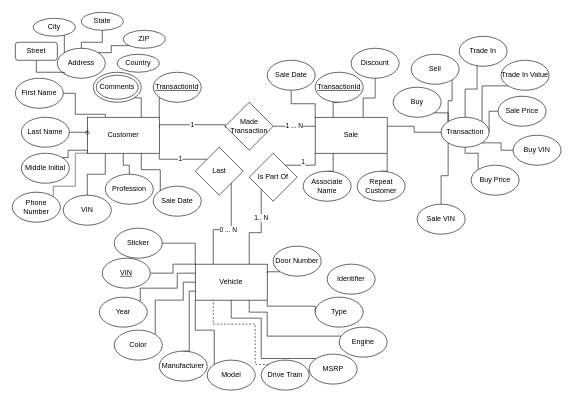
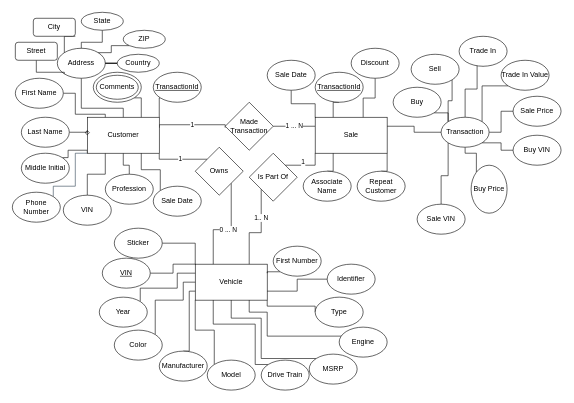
- <mxCell id="16" value="City" style="ellipse;whiteSpace=wrap;html=1;" parent="1" vertex="1"><mxGeometry x="55" y="30" width="70" height="30" as="geometry" /></mxCell>
+ <mxCell id="16" value="City" style="whiteSpace=wrap;html=1;rounded=1;" parent="1" vertex="1"><mxGeometry x="55" y="30" width="70" height="30" as="geometry" /></mxCell>
+ <mxCell id="21" style="edgeStyle=orthogonalEdgeStyle;rounded=0;orthogonalLoop=1;jettySize=auto;html=1;exitX=0;exitY=0.5;exitDx=0;exitDy=0;endArrow=none;endFill=0;" parent="1" source="22" target="10" edge="1"><mxGeometry relative="1" as="geometry" /></mxCell>
+ <mxCell id="9" style="edgeStyle=orthogonalEdgeStyle;rounded=0;orthogonalLoop=1;jettySize=auto;html=1;exitX=0.5;exitY=1;exitDx=0;exitDy=0;endArrow=none;endFill=0;" parent="1" source="10" target="8" edge="1"><mxGeometry relative="1" as="geometry"><Array as="points"><mxPoint x="135" y="180" /><mxPoint x="205" y="180" /></Array></mxGeometry></mxCell>
- <mxCell id="42" value="Sale Price" style="ellipse;whiteSpace=wrap;html=1;" parent="1" vertex="1"><mxGeometry x="830" y="160" width="80" height="50" as="geometry" /></mxCell>
+ <mxCell id="42" value="Sale Price" style="ellipse;whiteSpace=wrap;html=1;" parent="1" vertex="1"><mxGeometry x="855" y="160" width="80" height="50" as="geometry" /></mxCell>
- <mxCell id="70" value="Last" style="rhombus;whiteSpace=wrap;html=1;" parent="1" vertex="1"><mxGeometry x="325" y="245" width="80" height="80" as="geometry" /></mxCell>
+ <mxCell id="70" value="Owns" style="rhombus;whiteSpace=wrap;html=1;" parent="1" vertex="1"><mxGeometry x="325" y="245" width="80" height="80" as="geometry" /></mxCell>
- <mxCell id="92" value="Buy Price" style="ellipse;whiteSpace=wrap;html=1;" parent="1" vertex="1"><mxGeometry x="785" y="275" width="80" height="50" as="geometry" /></mxCell>
+ <mxCell id="92" value="Buy Price" style="ellipse;whiteSpace=wrap;html=1;" parent="1" vertex="1"><mxGeometry x="785" y="275" width="60" height="80" as="geometry" /></mxCell>
- <mxCell id="58" value="Door Number" style="ellipse;whiteSpace=wrap;html=1;" parent="1" vertex="1"><mxGeometry x="455" y="410" width="80" height="50" as="geometry" /></mxCell>
+ <mxCell id="58" value="First Number" style="ellipse;whiteSpace=wrap;html=1;" parent="1" vertex="1"><mxGeometry x="455" y="410" width="80" height="50" as="geometry" /></mxCell>
+ <mxCell id="55" style="edgeStyle=orthogonalEdgeStyle;rounded=0;orthogonalLoop=1;jettySize=auto;html=1;exitX=0;exitY=0.5;exitDx=0;exitDy=0;entryX=1;entryY=0.75;entryDx=0;entryDy=0;endArrow=none;endFill=0;" parent="1" source="56" target="25" edge="1"><mxGeometry relative="1" as="geometry" /></mxCell>
- <mxCell id="51" style="edgeStyle=orthogonalEdgeStyle;rounded=0;orthogonalLoop=1;jettySize=auto;html=1;exitX=0;exitY=0;exitDx=0;exitDy=0;entryX=0.25;entryY=1;entryDx=0;entryDy=0;endArrow=none;endFill=0;dashed=1;" parent="1" source="52" target="25" edge="1"><mxGeometry relative="1" as="geometry"><Array as="points"><mxPoint x="425" y="607" /><mxPoint x="425" y="540" /><mxPoint x="355" y="540" /></Array></mxGeometry></mxCell>
+ <mxCell id="51" style="edgeStyle=orthogonalEdgeStyle;rounded=0;orthogonalLoop=1;jettySize=auto;html=1;exitX=0;exitY=0;exitDx=0;exitDy=0;entryX=0.25;entryY=1;entryDx=0;entryDy=0;endArrow=none;endFill=0;" parent="1" source="52" target="25" edge="1"><mxGeometry relative="1" as="geometry"><Array as="points"><mxPoint x="425" y="607" /><mxPoint x="425" y="540" /><mxPoint x="355" y="540" /></Array></mxGeometry></mxCell>
